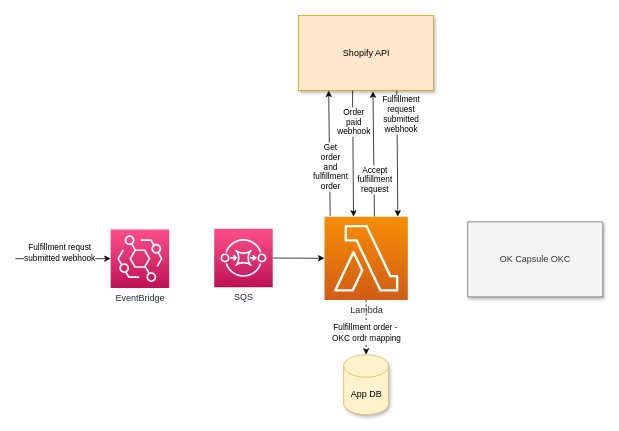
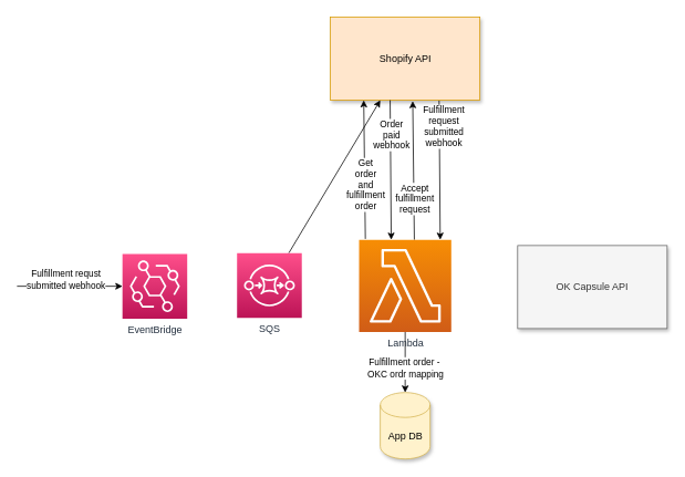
- <mxCell id="14" style="edgeStyle=none;html=1;entryX=0;entryY=0.5;entryDx=0;entryDy=0;entryPerimeter=0;startArrow=none;startFill=0;endArrow=classic;endFill=1;" parent="1" source="15" target="13" edge="1"><mxGeometry relative="1" as="geometry" /></mxCell>
+ <mxCell id="14" style="edgeStyle=none;html=1;startArrow=none;startFill=0;endArrow=classic;endFill=1;" parent="1" source="15" target="7" edge="1"><mxGeometry relative="1" as="geometry" /></mxCell>
- <mxCell id="3" value="OK Capsule OKC" style="rounded=0;whiteSpace=wrap;html=1;fillColor=#f5f5f5;strokeColor=#666666;fontColor=#333333;shadow=1;" parent="1" vertex="1"><mxGeometry x="623" y="295" width="180" height="100" as="geometry" /></mxCell>
+ <mxCell id="3" value="OK Capsule API" style="rounded=0;whiteSpace=wrap;html=1;fillColor=#f5f5f5;strokeColor=#666666;fontColor=#333333;shadow=1;" parent="1" vertex="1"><mxGeometry x="623" y="295" width="180" height="100" as="geometry" /></mxCell>
- <mxCell id="11" style="edgeStyle=none;html=1;entryX=0.5;entryY=0;entryDx=0;entryDy=0;entryPerimeter=0;startArrow=none;startFill=0;endArrow=classic;endFill=1;dashed=1;" parent="1" source="13" target="2" edge="1"><mxGeometry relative="1" as="geometry" /></mxCell>
+ <mxCell id="11" style="edgeStyle=none;html=1;entryX=0.5;entryY=0;entryDx=0;entryDy=0;entryPerimeter=0;startArrow=none;startFill=0;endArrow=classic;endFill=1;" parent="1" source="13" target="2" edge="1"><mxGeometry relative="1" as="geometry" /></mxCell>
